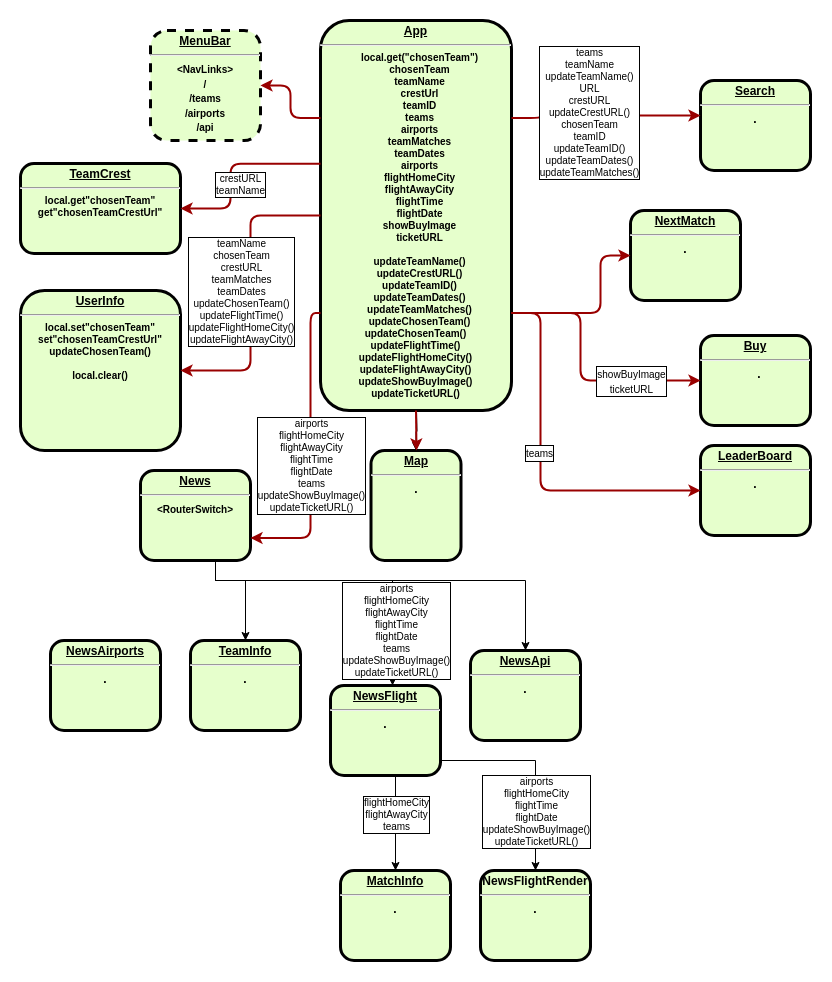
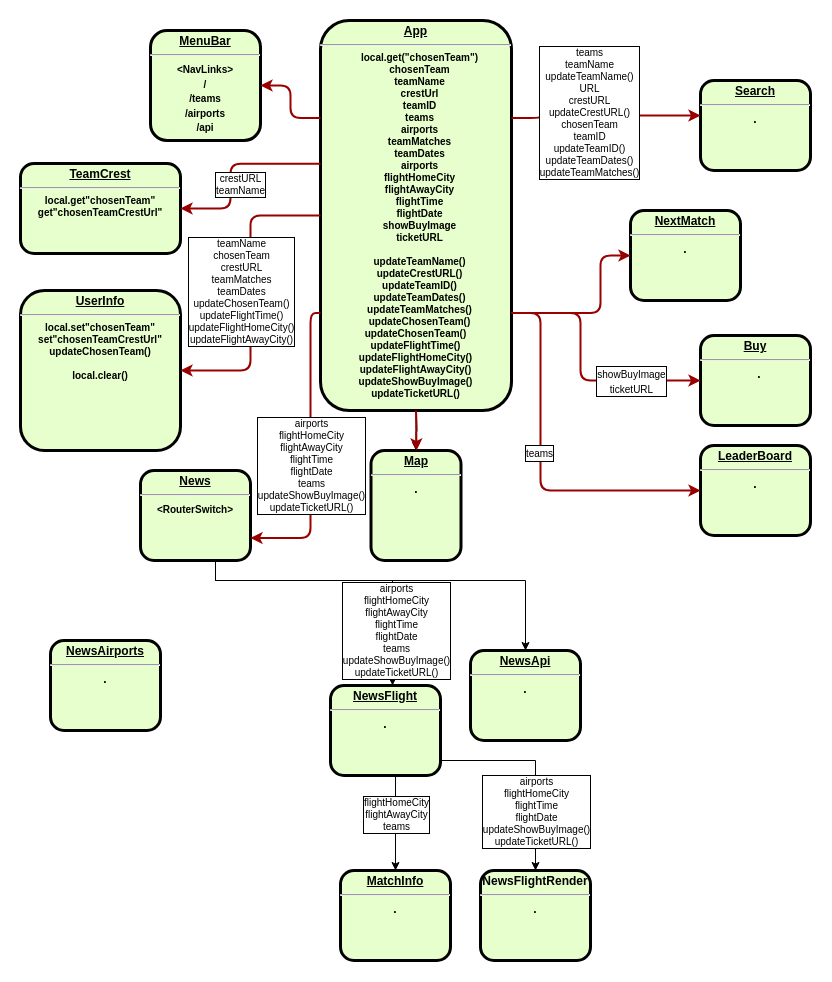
- <mxCell id="5" value="&lt;p style=&quot;margin: 0px ; margin-top: 4px ; text-align: center ; text-decoration: underline&quot;&gt;&lt;strong&gt;MenuBar&lt;/strong&gt;&lt;/p&gt;&lt;hr&gt;&lt;div&gt;&lt;font style=&quot;font-size: 10px&quot;&gt;&amp;lt;NavLinks&amp;gt;&lt;/font&gt;&lt;/div&gt;&lt;div&gt;&lt;font style=&quot;font-size: 10px&quot;&gt;/&lt;/font&gt;&lt;/div&gt;&lt;div&gt;&lt;font style=&quot;font-size: 10px&quot;&gt;/teams&lt;/font&gt;&lt;/div&gt;&lt;div&gt;&lt;font style=&quot;font-size: 10px&quot;&gt;/airports&lt;/font&gt;&lt;/div&gt;&lt;div&gt;&lt;font style=&quot;font-size: 10px&quot;&gt;/api&lt;br&gt;&lt;/font&gt;&lt;/div&gt;" style="verticalAlign=middle;align=center;overflow=fill;fontSize=12;fontFamily=Helvetica;html=1;rounded=1;fontStyle=1;strokeWidth=3;fillColor=#E6FFCC;dashed=1;" parent="1" vertex="1"><mxGeometry x="150" y="30" width="110" height="110" as="geometry" /></mxCell>
+ <mxCell id="5" value="&lt;p style=&quot;margin: 0px ; margin-top: 4px ; text-align: center ; text-decoration: underline&quot;&gt;&lt;strong&gt;MenuBar&lt;/strong&gt;&lt;/p&gt;&lt;hr&gt;&lt;div&gt;&lt;font style=&quot;font-size: 10px&quot;&gt;&amp;lt;NavLinks&amp;gt;&lt;/font&gt;&lt;/div&gt;&lt;div&gt;&lt;font style=&quot;font-size: 10px&quot;&gt;/&lt;/font&gt;&lt;/div&gt;&lt;div&gt;&lt;font style=&quot;font-size: 10px&quot;&gt;/teams&lt;/font&gt;&lt;/div&gt;&lt;div&gt;&lt;font style=&quot;font-size: 10px&quot;&gt;/airports&lt;/font&gt;&lt;/div&gt;&lt;div&gt;&lt;font style=&quot;font-size: 10px&quot;&gt;/api&lt;br&gt;&lt;/font&gt;&lt;/div&gt;" style="verticalAlign=middle;align=center;overflow=fill;fontSize=12;fontFamily=Helvetica;html=1;rounded=1;fontStyle=1;strokeWidth=3;fillColor=#E6FFCC" parent="1" vertex="1"><mxGeometry x="150" y="30" width="110" height="110" as="geometry" /></mxCell>
- <mxCell id="12" value="" style="edgeStyle=orthogonalEdgeStyle;rounded=0;orthogonalLoop=1;jettySize=auto;html=1;entryX=0.5;entryY=0;entryDx=0;entryDy=0;exitX=0.5;exitY=1;exitDx=0;exitDy=0;" parent="1" source="13" target="33" edge="1"><mxGeometry relative="1" as="geometry"><Array as="points"><mxPoint x="215" y="580" /><mxPoint x="245" y="580" /></Array></mxGeometry></mxCell>
- <mxCell id="33" value="&lt;p style=&quot;margin: 0px ; margin-top: 4px ; text-align: center ; text-decoration: underline&quot;&gt;&lt;strong&gt;TeamInfo&lt;/strong&gt;&lt;/p&gt;&lt;hr&gt;." style="verticalAlign=middle;align=center;overflow=fill;fontSize=12;fontFamily=Helvetica;html=1;rounded=1;fontStyle=1;strokeWidth=3;fillColor=#E6FFCC" parent="1" vertex="1"><mxGeometry x="190" y="640" width="110" height="90" as="geometry" /></mxCell>
